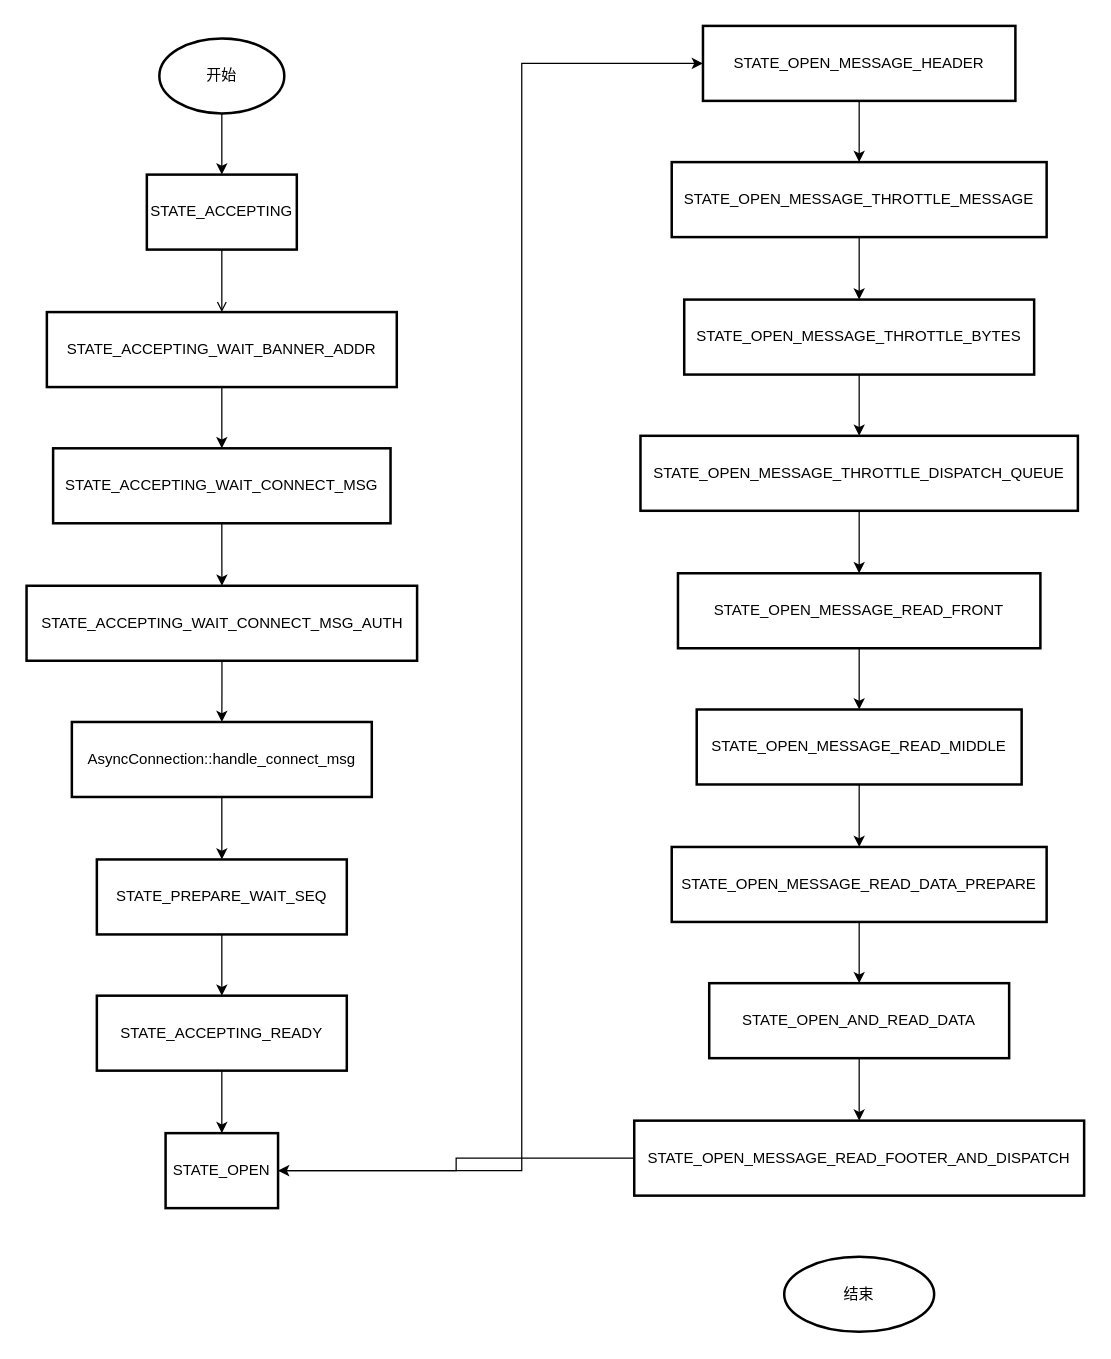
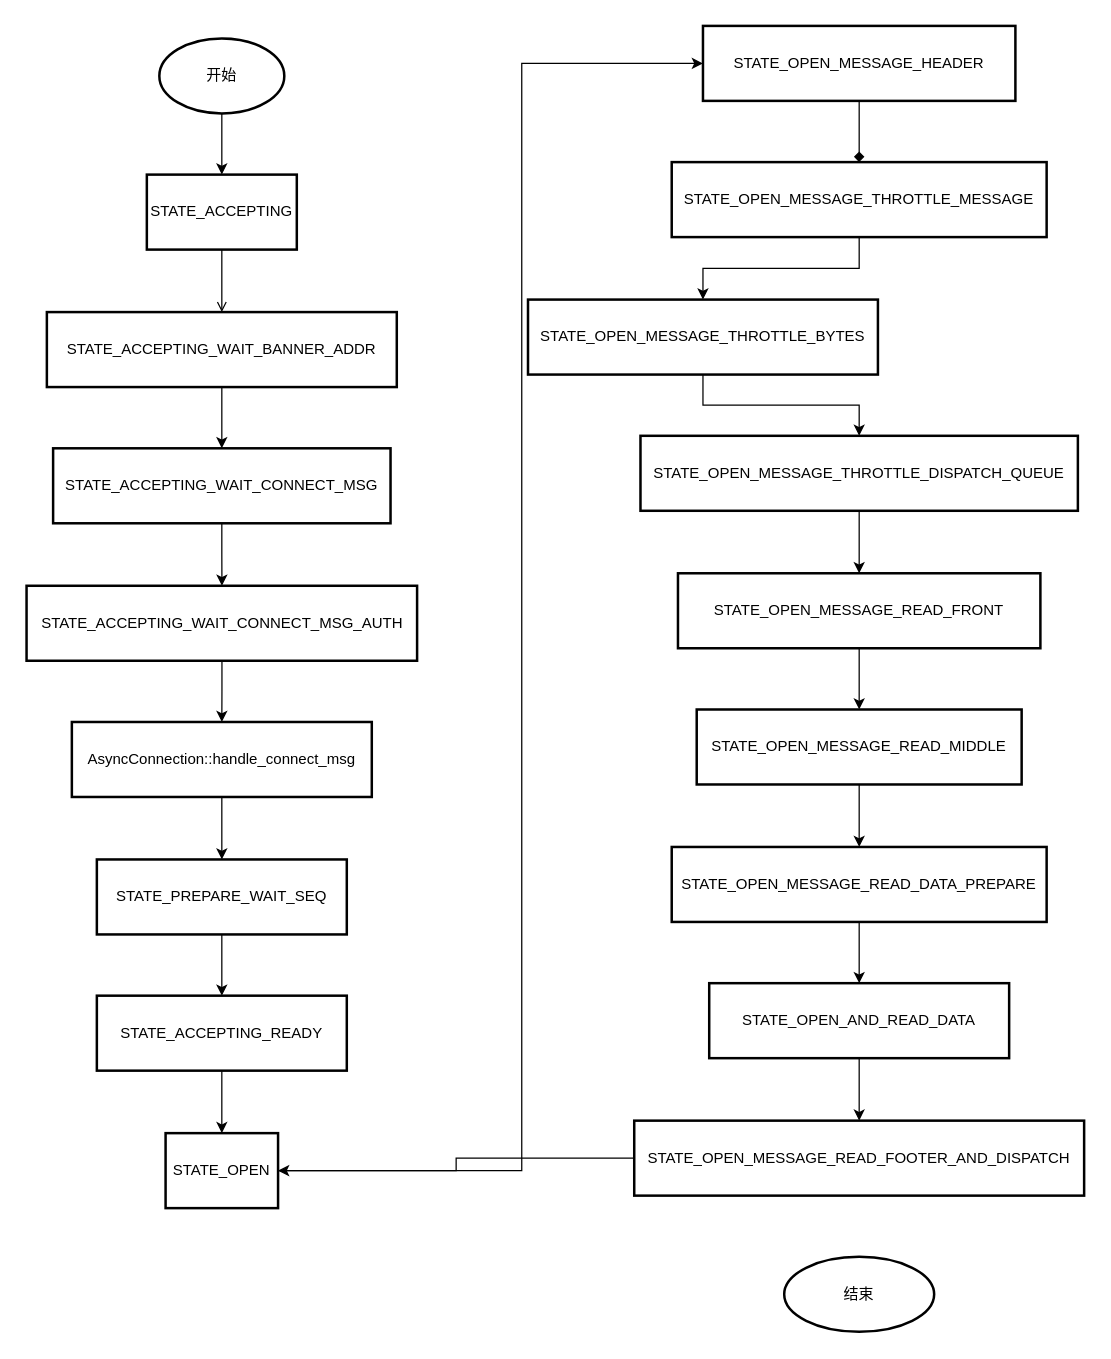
- <mxCell id="20" value="" style="edgeStyle=orthogonalEdgeStyle;rounded=0;orthogonalLoop=1;jettySize=auto;html=1;" edge="1" parent="1" source="21" target="23"><mxGeometry relative="1" as="geometry" /></mxCell>
+ <mxCell id="20" value="" style="edgeStyle=orthogonalEdgeStyle;rounded=0;orthogonalLoop=1;jettySize=auto;html=1;endArrow=diamond;" edge="1" parent="1" source="21" target="23"><mxGeometry relative="1" as="geometry" /></mxCell>
- <mxCell id="25" value="STATE_OPEN_MESSAGE_THROTTLE_BYTES" style="whiteSpace=wrap;html=1;strokeWidth=2;" vertex="1" parent="1"><mxGeometry x="547" y="239" width="280" height="60" as="geometry" /></mxCell>
+ <mxCell id="25" value="STATE_OPEN_MESSAGE_THROTTLE_BYTES" style="whiteSpace=wrap;html=1;strokeWidth=2;" vertex="1" parent="1"><mxGeometry x="422" y="239" width="280" height="60" as="geometry" /></mxCell>
